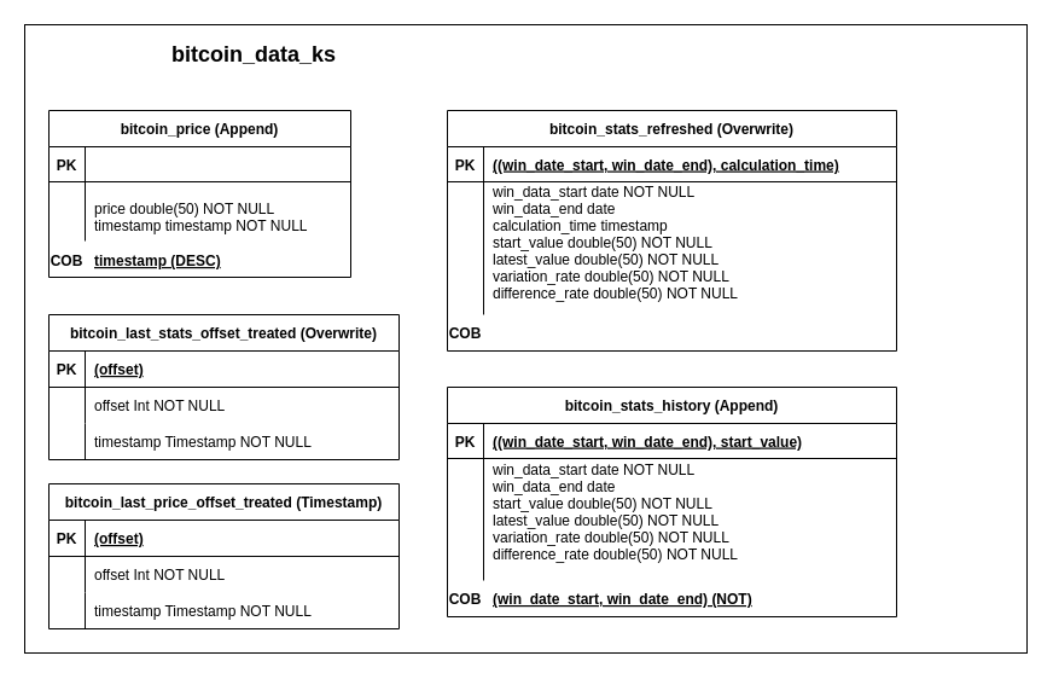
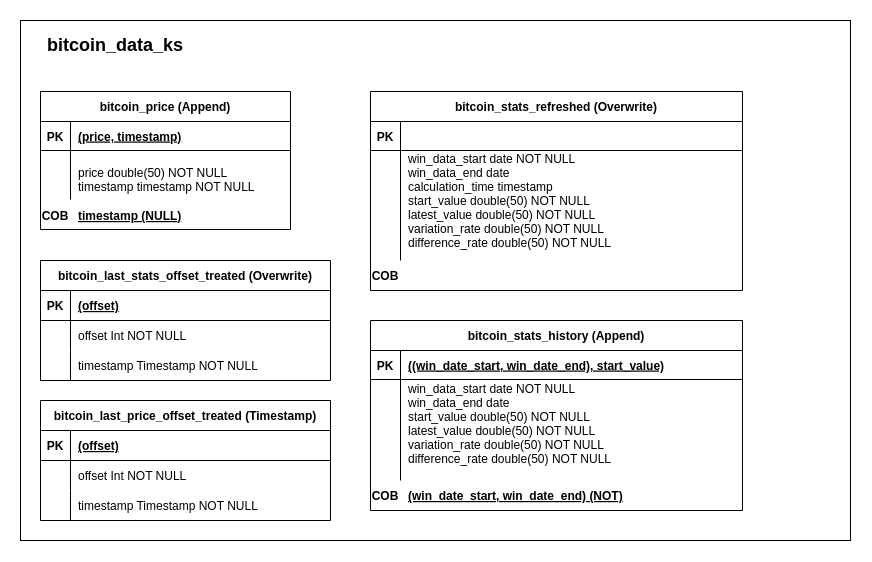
- <mxCell id="10" value="&lt;font style=&quot;font-size: 18px;&quot;&gt;&lt;b&gt;bitcoin_data_ks&lt;/b&gt;&lt;/font&gt;" style="text;html=1;strokeColor=none;fillColor=none;align=center;verticalAlign=middle;whiteSpace=wrap;rounded=0;" vertex="1" parent="1"><mxGeometry x="145" y="30" width="130" height="30" as="geometry" /></mxCell>
+ <mxCell id="10" value="&lt;font style=&quot;font-size: 18px;&quot;&gt;&lt;b&gt;bitcoin_data_ks&lt;/b&gt;&lt;/font&gt;" style="text;html=1;strokeColor=none;fillColor=none;align=center;verticalAlign=middle;whiteSpace=wrap;rounded=0;" vertex="1" parent="1"><mxGeometry x="50" y="30" width="130" height="30" as="geometry" /></mxCell>
+ <mxCell id="6" value="(price, timestamp)" style="shape=partialRectangle;overflow=hidden;connectable=0;fillColor=none;top=0;left=0;bottom=0;right=0;align=left;spacingLeft=6;fontStyle=5;" parent="4" vertex="1"><mxGeometry x="30" width="220" height="29" as="geometry"><mxRectangle width="220" height="29" as="alternateBounds" /></mxGeometry></mxCell>
- <mxCell id="26" value="((win_date_start, win_date_end), calculation_time)" style="shape=partialRectangle;overflow=hidden;connectable=0;fillColor=none;top=0;left=0;bottom=0;right=0;align=left;spacingLeft=6;fontStyle=5;" vertex="1" parent="24"><mxGeometry x="30" width="342" height="29" as="geometry"><mxRectangle width="342" height="29" as="alternateBounds" /></mxGeometry></mxCell>
- <mxCell id="22" value="timestamp (DESC)" style="shape=partialRectangle;overflow=hidden;connectable=0;fillColor=none;top=0;left=0;bottom=0;right=0;align=left;spacingLeft=6;fontStyle=5;strokeColor=#000000;" vertex="1" parent="1"><mxGeometry x="70" y="200" width="220" height="30" as="geometry"><mxRectangle width="220" height="30" as="alternateBounds" /></mxGeometry></mxCell>
+ <mxCell id="22" value="timestamp (NULL)" style="shape=partialRectangle;overflow=hidden;connectable=0;fillColor=none;top=0;left=0;bottom=0;right=0;align=left;spacingLeft=6;fontStyle=5;strokeColor=#000000;" vertex="1" parent="1"><mxGeometry x="70" y="200" width="220" height="30" as="geometry"><mxRectangle width="220" height="30" as="alternateBounds" /></mxGeometry></mxCell>
